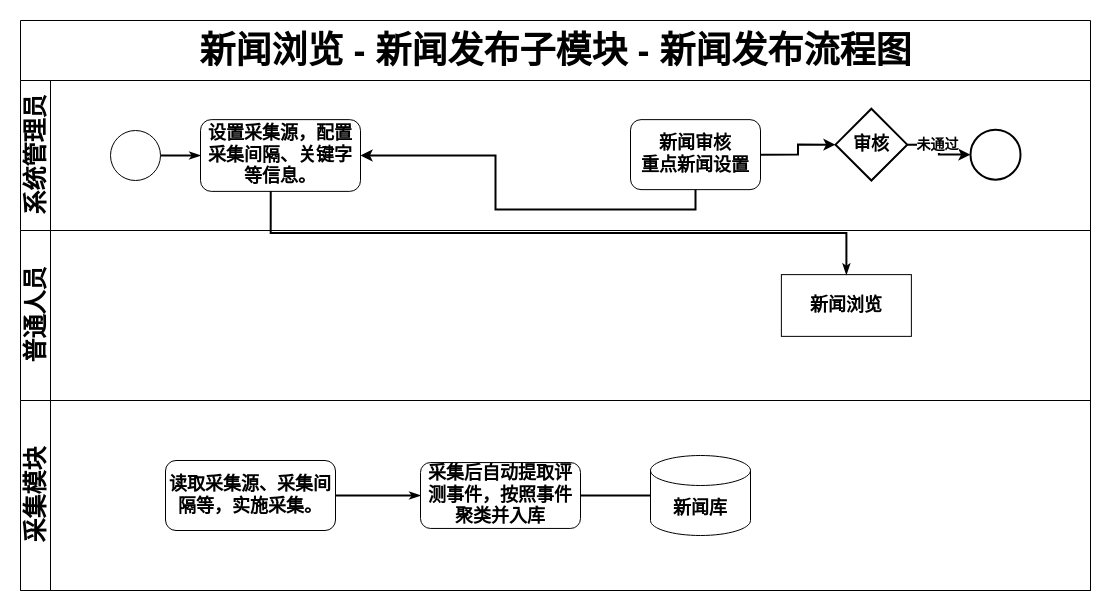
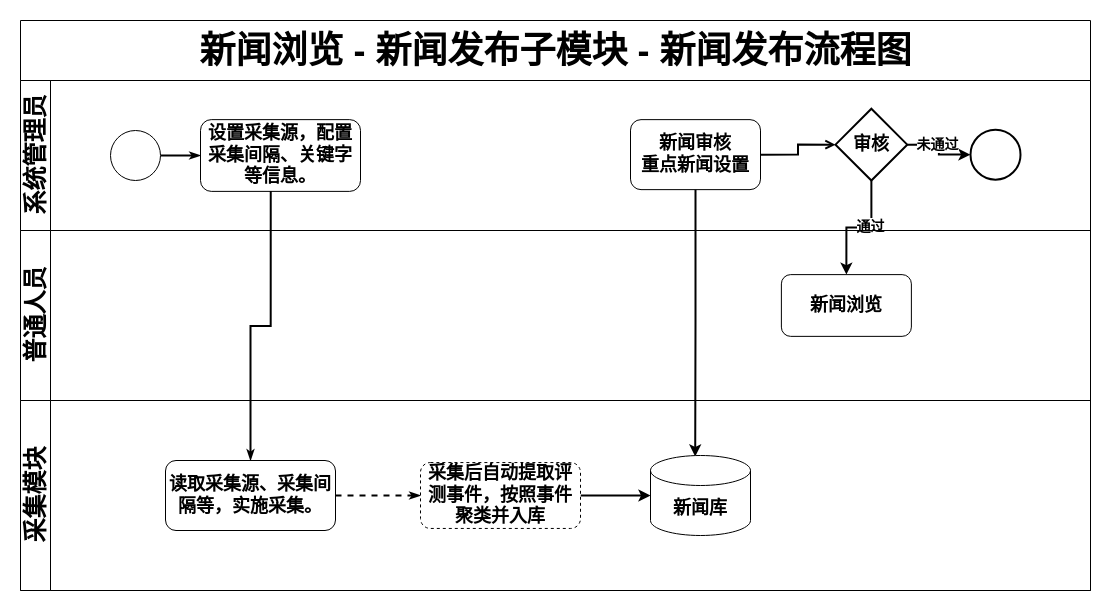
- <mxCell id="7" style="edgeStyle=orthogonalEdgeStyle;rounded=0;orthogonalLoop=1;jettySize=auto;html=1;exitX=1;exitY=0.5;exitDx=0;exitDy=0;entryX=0;entryY=0.5;entryDx=0;entryDy=0;entryPerimeter=0;strokeWidth=2;" parent="3" source="11" target="10" edge="1"><mxGeometry relative="1" as="geometry"><mxPoint x="475" y="73.25" as="sourcePoint" /></mxGeometry></mxCell>
+ <mxCell id="7" style="edgeStyle=orthogonalEdgeStyle;rounded=0;orthogonalLoop=1;jettySize=auto;html=1;exitX=1;exitY=0.5;exitDx=0;exitDy=0;entryX=0;entryY=0.5;entryDx=0;entryDy=0;entryPerimeter=0;strokeWidth=2;endArrow=open;" parent="3" source="11" target="10" edge="1"><mxGeometry relative="1" as="geometry"><mxPoint x="475" y="73.25" as="sourcePoint" /></mxGeometry></mxCell>
- <mxCell id="18" style="edgeStyle=orthogonalEdgeStyle;rounded=0;orthogonalLoop=1;jettySize=auto;html=1;exitX=0.5;exitY=1;exitDx=0;exitDy=0;strokeWidth=2;" parent="2" source="11" target="6" edge="1"><mxGeometry relative="1" as="geometry"><mxPoint x="373" y="370" as="sourcePoint" /><mxPoint x="740" y="330" as="targetPoint" /></mxGeometry></mxCell>
+ <mxCell id="18" style="edgeStyle=orthogonalEdgeStyle;rounded=0;orthogonalLoop=1;jettySize=auto;html=1;exitX=0.5;exitY=1;exitDx=0;exitDy=0;strokeWidth=2;entryX=0.447;entryY=0.012;entryDx=0;entryDy=0;entryPerimeter=0;" parent="2" source="11" target="24" edge="1"><mxGeometry relative="1" as="geometry"><mxPoint x="373" y="370" as="sourcePoint" /><mxPoint x="740" y="330" as="targetPoint" /></mxGeometry></mxCell>
+ <mxCell id="13" style="edgeStyle=orthogonalEdgeStyle;rounded=0;orthogonalLoop=1;jettySize=auto;html=1;exitX=0.5;exitY=1;exitDx=0;exitDy=0;exitPerimeter=0;entryX=0.5;entryY=0;entryDx=0;entryDy=0;strokeWidth=2;" parent="2" source="10" target="16" edge="1"><mxGeometry relative="1" as="geometry"><mxPoint x="585.88" y="230" as="targetPoint" /></mxGeometry></mxCell>
+ <mxCell id="14" value="&lt;b&gt;&lt;font style=&quot;font-size: 14px&quot;&gt;通过&lt;/font&gt;&lt;/b&gt;" style="edgeLabel;html=1;align=center;verticalAlign=middle;resizable=0;points=[];" parent="13" vertex="1" connectable="0"><mxGeometry x="-0.247" y="-1" relative="1" as="geometry"><mxPoint as="offset" /></mxGeometry></mxCell>
- <mxCell id="17" style="edgeStyle=orthogonalEdgeStyle;rounded=0;html=1;labelBackgroundColor=none;startArrow=none;startFill=0;startSize=5;endArrow=classicThin;endFill=1;endSize=5;jettySize=auto;orthogonalLoop=1;strokeWidth=2;fontFamily=Verdana;fontSize=8;exitX=0.439;exitY=0.995;exitDx=0;exitDy=0;exitPerimeter=0;" parent="2" source="6" target="16" edge="1"><mxGeometry relative="1" as="geometry"><mxPoint x="200" y="395.5" as="targetPoint" /></mxGeometry></mxCell>
+ <mxCell id="17" style="edgeStyle=orthogonalEdgeStyle;rounded=0;html=1;labelBackgroundColor=none;startArrow=none;startFill=0;startSize=5;endArrow=classicThin;endFill=1;endSize=5;jettySize=auto;orthogonalLoop=1;strokeWidth=2;fontFamily=Verdana;fontSize=8;entryX=0.5;entryY=0;entryDx=0;entryDy=0;exitX=0.439;exitY=0.995;exitDx=0;exitDy=0;exitPerimeter=0;" parent="2" source="6" target="21" edge="1"><mxGeometry relative="1" as="geometry"><mxPoint x="200" y="395.5" as="targetPoint" /></mxGeometry></mxCell>
- <mxCell id="16" value="&lt;b&gt;&lt;font style=&quot;font-size: 18px&quot;&gt;新闻浏览&lt;/font&gt;&lt;/b&gt;" style="whiteSpace=wrap;html=1;shadow=0;labelBackgroundColor=none;strokeWidth=1;fontFamily=Verdana;fontSize=8;align=center;rounded=0;" parent="15" vertex="1"><mxGeometry x="760.88" y="44.12" width="130" height="61.75" as="geometry" /></mxCell>
+ <mxCell id="16" value="&lt;b&gt;&lt;font style=&quot;font-size: 18px&quot;&gt;新闻浏览&lt;/font&gt;&lt;/b&gt;" style="rounded=1;whiteSpace=wrap;html=1;shadow=0;labelBackgroundColor=none;strokeWidth=1;fontFamily=Verdana;fontSize=8;align=center;" parent="15" vertex="1"><mxGeometry x="760.88" y="44.12" width="130" height="61.75" as="geometry" /></mxCell>
- <mxCell id="20" style="edgeStyle=orthogonalEdgeStyle;rounded=0;html=1;labelBackgroundColor=none;startArrow=none;startFill=0;startSize=5;endArrow=classicThin;endFill=1;endSize=5;jettySize=auto;orthogonalLoop=1;strokeWidth=2;fontFamily=Verdana;fontSize=8;exitX=1;exitY=0.5;exitDx=0;exitDy=0;" parent="19" source="21" target="23" edge="1"><mxGeometry relative="1" as="geometry"><mxPoint x="315" y="75" as="targetPoint" /><mxPoint x="270" y="75.5" as="sourcePoint" /></mxGeometry></mxCell>
+ <mxCell id="20" style="edgeStyle=orthogonalEdgeStyle;rounded=0;html=1;labelBackgroundColor=none;startArrow=none;startFill=0;startSize=5;endArrow=classicThin;endFill=1;endSize=5;jettySize=auto;orthogonalLoop=1;strokeWidth=2;fontFamily=Verdana;fontSize=8;exitX=1;exitY=0.5;exitDx=0;exitDy=0;dashed=1;" parent="19" source="21" target="23" edge="1"><mxGeometry relative="1" as="geometry"><mxPoint x="315" y="75" as="targetPoint" /><mxPoint x="270" y="75.5" as="sourcePoint" /></mxGeometry></mxCell>
- <mxCell id="23" value="&lt;font style=&quot;font-size: 18px&quot;&gt;&lt;b&gt;采集后自动提取评测事件，按照事件聚类并入库&lt;/b&gt;&lt;/font&gt;" style="rounded=1;whiteSpace=wrap;html=1;shadow=0;labelBackgroundColor=none;strokeWidth=1;fontFamily=Verdana;fontSize=8;align=center;" parent="19" vertex="1"><mxGeometry x="400" y="62.07" width="160" height="65.87" as="geometry" /></mxCell>
+ <mxCell id="23" value="&lt;font style=&quot;font-size: 18px&quot;&gt;&lt;b&gt;采集后自动提取评测事件，按照事件聚类并入库&lt;/b&gt;&lt;/font&gt;" style="rounded=1;whiteSpace=wrap;html=1;shadow=0;labelBackgroundColor=none;strokeWidth=1;fontFamily=Verdana;fontSize=8;align=center;dashed=1;" parent="19" vertex="1"><mxGeometry x="400" y="62.07" width="160" height="65.87" as="geometry" /></mxCell>
- <mxCell id="22" style="edgeStyle=orthogonalEdgeStyle;rounded=0;orthogonalLoop=1;jettySize=auto;html=1;exitX=1;exitY=0.5;exitDx=0;exitDy=0;entryX=0;entryY=0.5;entryDx=0;entryDy=0;entryPerimeter=0;strokeWidth=2;endArrow=none;" edge="1" parent="19" source="23" target="24"><mxGeometry relative="1" as="geometry" /></mxCell>
+ <mxCell id="22" style="edgeStyle=orthogonalEdgeStyle;rounded=0;orthogonalLoop=1;jettySize=auto;html=1;exitX=1;exitY=0.5;exitDx=0;exitDy=0;entryX=0;entryY=0.5;entryDx=0;entryDy=0;entryPerimeter=0;strokeWidth=2;" edge="1" parent="19" source="23" target="24"><mxGeometry relative="1" as="geometry" /></mxCell>
